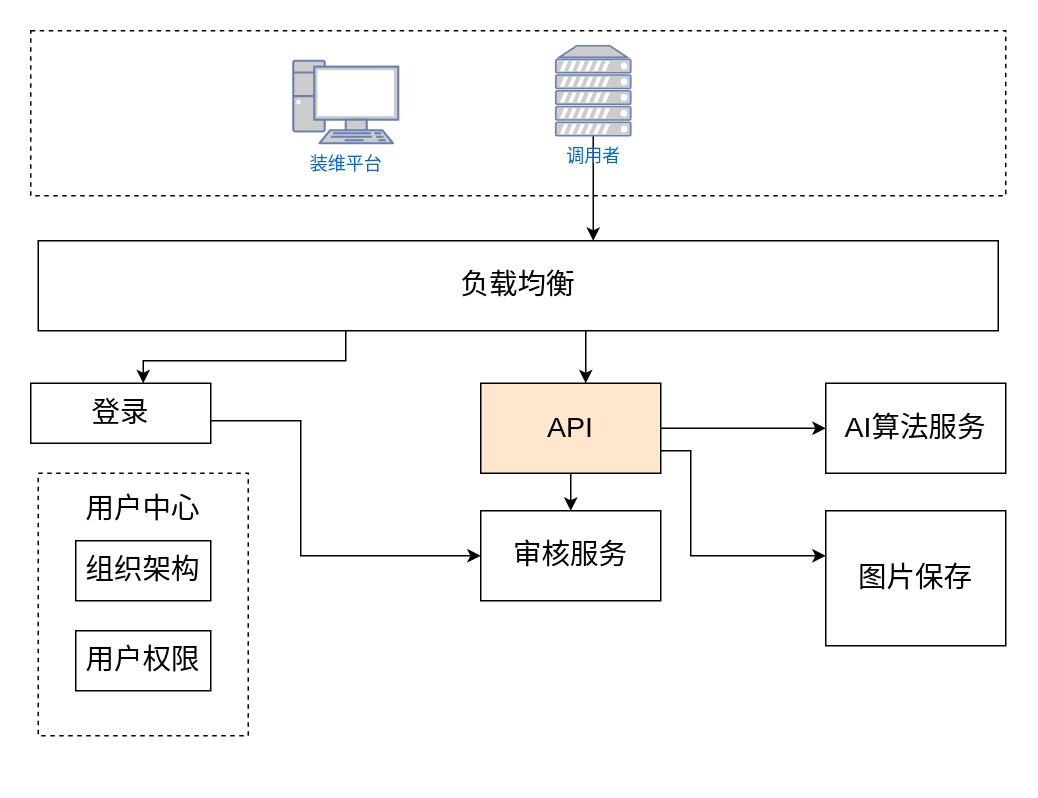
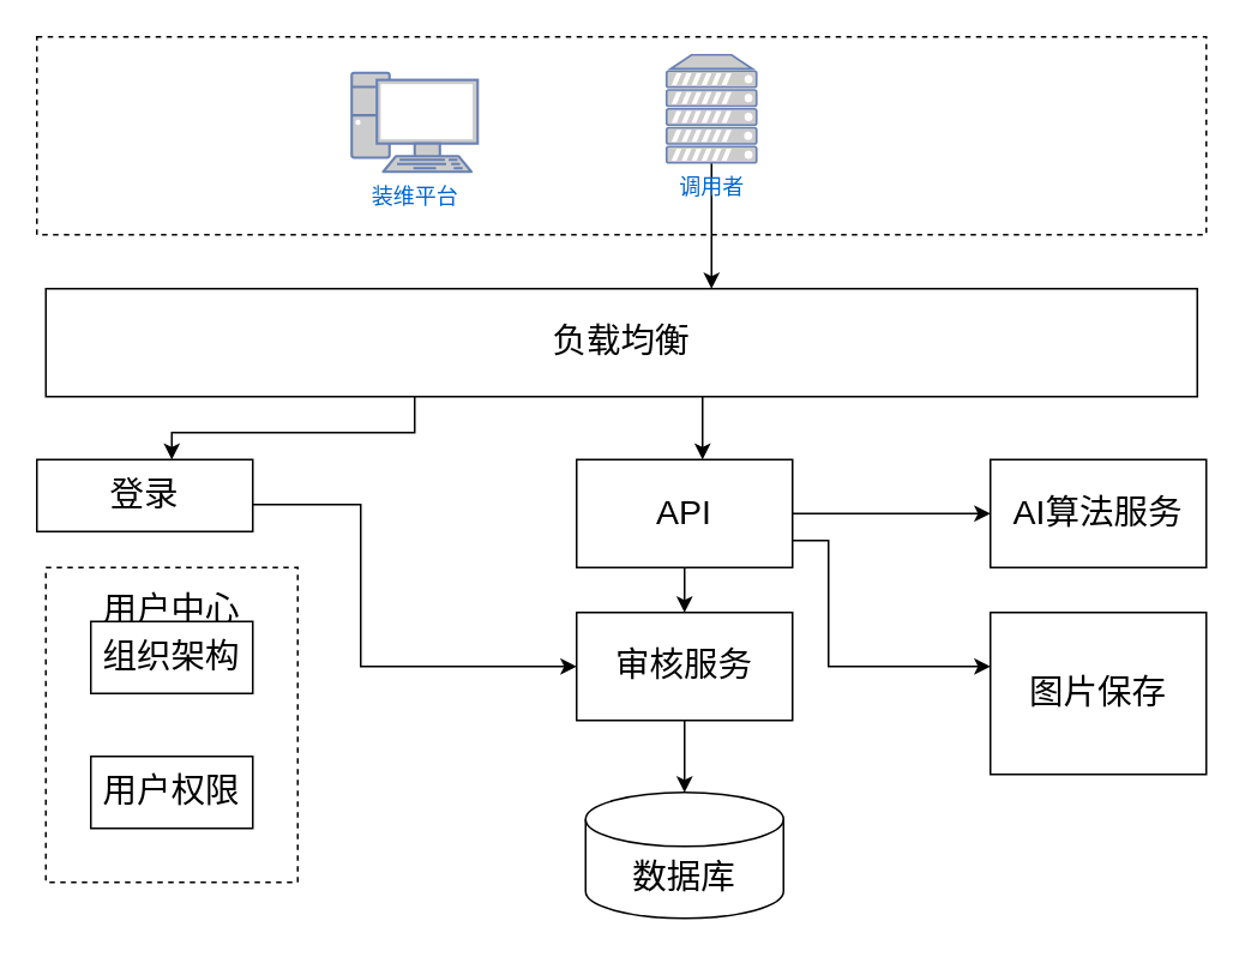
- <mxCell id="17" value="API" style="rounded=0;whiteSpace=wrap;html=1;fontSize=19;fillColor=#ffe6cc;" parent="1" vertex="1"><mxGeometry x="320" y="255" width="120" height="60" as="geometry" /></mxCell>
+ <mxCell id="17" value="API" style="rounded=0;whiteSpace=wrap;html=1;fontSize=19;" parent="1" vertex="1"><mxGeometry x="320" y="255" width="120" height="60" as="geometry" /></mxCell>
- <mxCell id="10" value="组织架构" style="rounded=0;whiteSpace=wrap;html=1;fontSize=19;" parent="1" vertex="1"><mxGeometry x="50" y="360" width="90" height="40" as="geometry" /></mxCell>
+ <mxCell id="10" value="组织架构" style="rounded=0;whiteSpace=wrap;html=1;fontSize=19;" parent="1" vertex="1"><mxGeometry x="50" y="345" width="90" height="40" as="geometry" /></mxCell>
+ <mxCell id="20" value="" style="edgeStyle=orthogonalEdgeStyle;rounded=0;orthogonalLoop=1;jettySize=auto;html=1;" parent="1" source="21" target="13" edge="1"><mxGeometry relative="1" as="geometry" /></mxCell>
+ <mxCell id="13" value="&lt;font style=&quot;font-size: 19px;&quot;&gt;数据库&lt;/font&gt;" style="shape=cylinder3;whiteSpace=wrap;html=1;boundedLbl=1;backgroundOutline=1;size=15;" parent="1" vertex="1"><mxGeometry x="325" y="440" width="110" height="70" as="geometry" /></mxCell>
